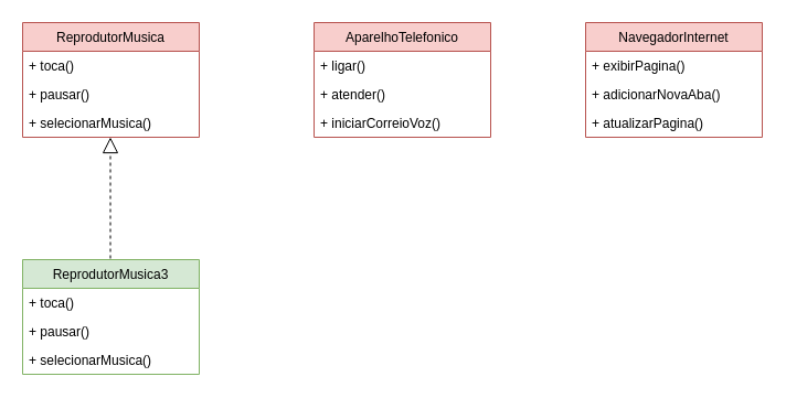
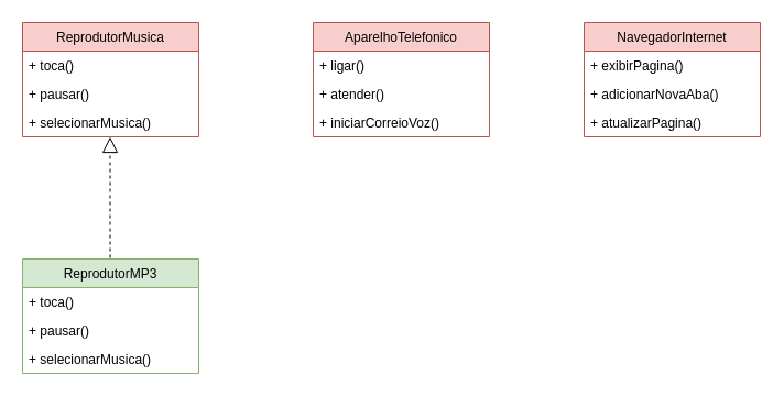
- <mxCell id="7" value="ReprodutorMusica3" style="swimlane;fontStyle=0;childLayout=stackLayout;horizontal=1;startSize=26;fillColor=#d5e8d4;horizontalStack=0;resizeParent=1;resizeParentMax=0;resizeLast=0;collapsible=1;marginBottom=0;strokeColor=#82b366;" vertex="1" parent="1"><mxGeometry x="20" y="235" width="160" height="104" as="geometry" /></mxCell>
+ <mxCell id="7" value="ReprodutorMP3" style="swimlane;fontStyle=0;childLayout=stackLayout;horizontal=1;startSize=26;fillColor=#d5e8d4;horizontalStack=0;resizeParent=1;resizeParentMax=0;resizeLast=0;collapsible=1;marginBottom=0;strokeColor=#82b366;" vertex="1" parent="1"><mxGeometry x="20" y="235" width="160" height="104" as="geometry" /></mxCell>
